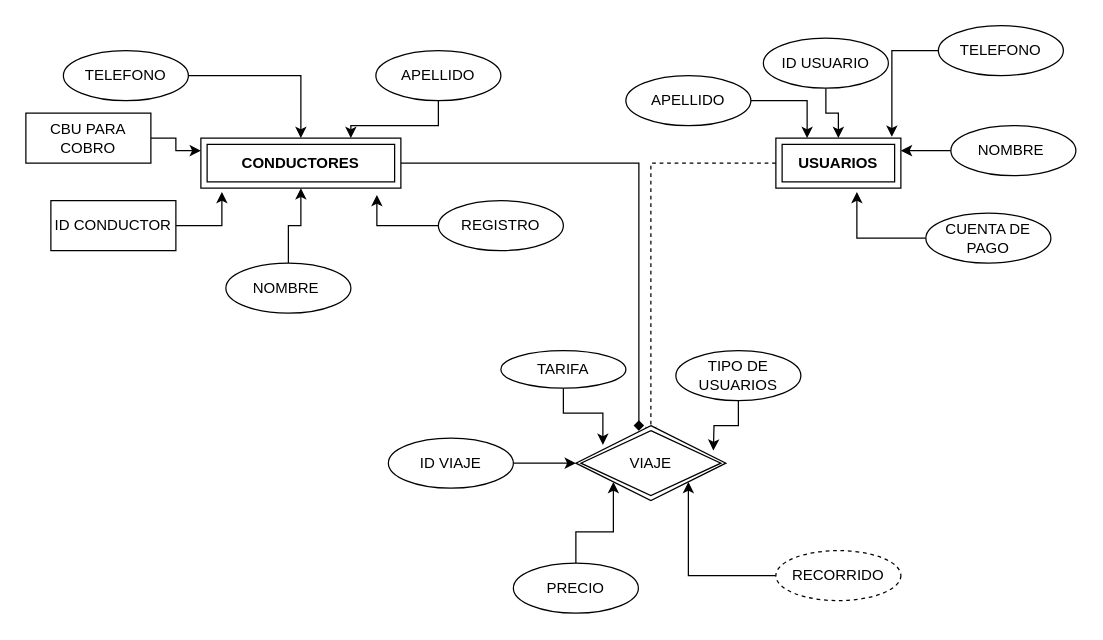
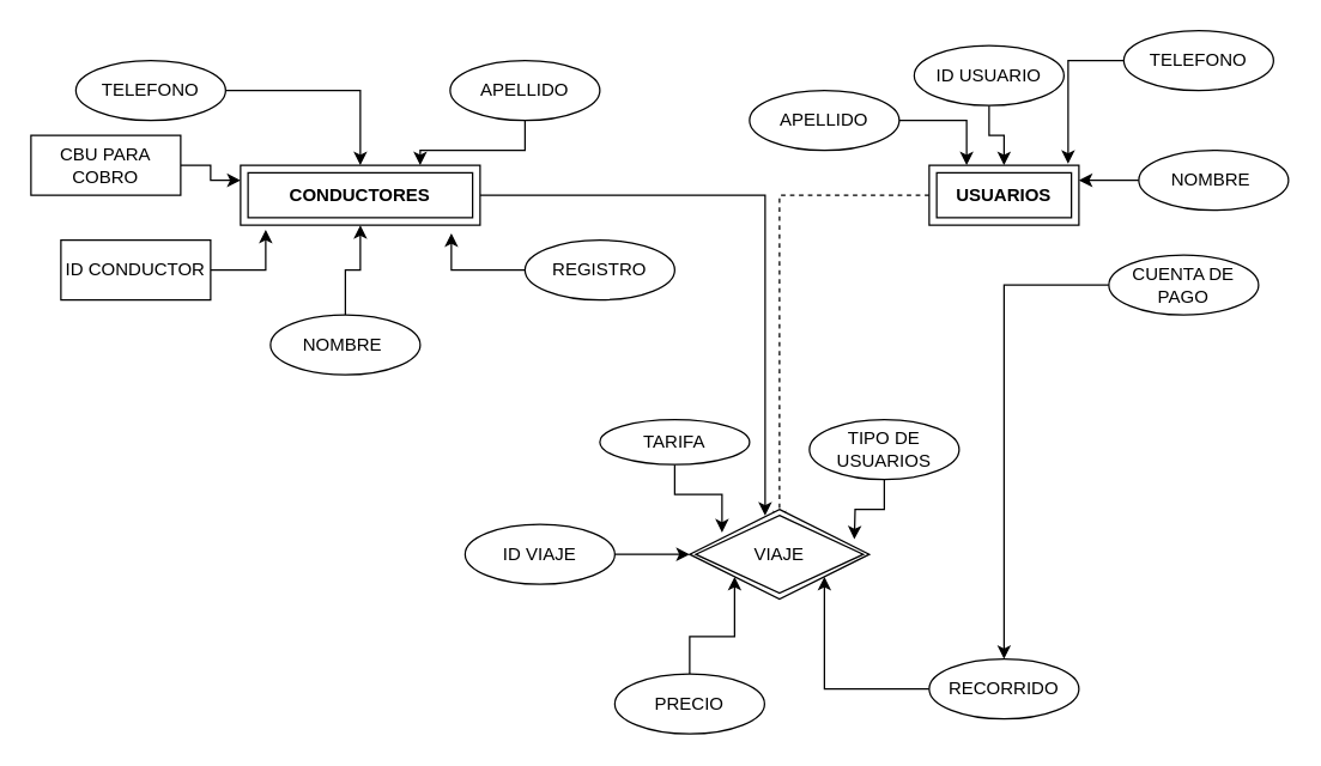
- <mxCell id="26" style="edgeStyle=orthogonalEdgeStyle;rounded=0;orthogonalLoop=1;jettySize=auto;html=1;exitX=0;exitY=0.5;exitDx=0;exitDy=0;entryX=0.648;entryY=1.075;entryDx=0;entryDy=0;entryPerimeter=0;" edge="1" parent="1" source="27" target="11"><mxGeometry relative="1" as="geometry" /></mxCell>
+ <mxCell id="26" style="edgeStyle=orthogonalEdgeStyle;rounded=0;orthogonalLoop=1;jettySize=auto;html=1;exitX=0;exitY=0.5;exitDx=0;exitDy=0;" edge="1" parent="1" source="27" target="25"><mxGeometry relative="1" as="geometry" /></mxCell>
- <mxCell id="2" style="edgeStyle=orthogonalEdgeStyle;rounded=0;orthogonalLoop=1;jettySize=auto;html=1;entryX=0.42;entryY=0.07;entryDx=0;entryDy=0;entryPerimeter=0;endArrow=diamond;" edge="1" parent="1" source="3" target="38"><mxGeometry relative="1" as="geometry" /></mxCell>
+ <mxCell id="2" style="edgeStyle=orthogonalEdgeStyle;rounded=0;orthogonalLoop=1;jettySize=auto;html=1;entryX=0.42;entryY=0.07;entryDx=0;entryDy=0;entryPerimeter=0;" edge="1" parent="1" source="3" target="38"><mxGeometry relative="1" as="geometry" /></mxCell>
- <mxCell id="25" value="RECORRIDO" style="ellipse;whiteSpace=wrap;html=1;align=center;dashed=1;" vertex="1" parent="1"><mxGeometry x="620" y="440" width="100" height="40" as="geometry" /></mxCell>
+ <mxCell id="25" value="RECORRIDO" style="ellipse;whiteSpace=wrap;html=1;align=center;" vertex="1" parent="1"><mxGeometry x="620" y="440" width="100" height="40" as="geometry" /></mxCell>
